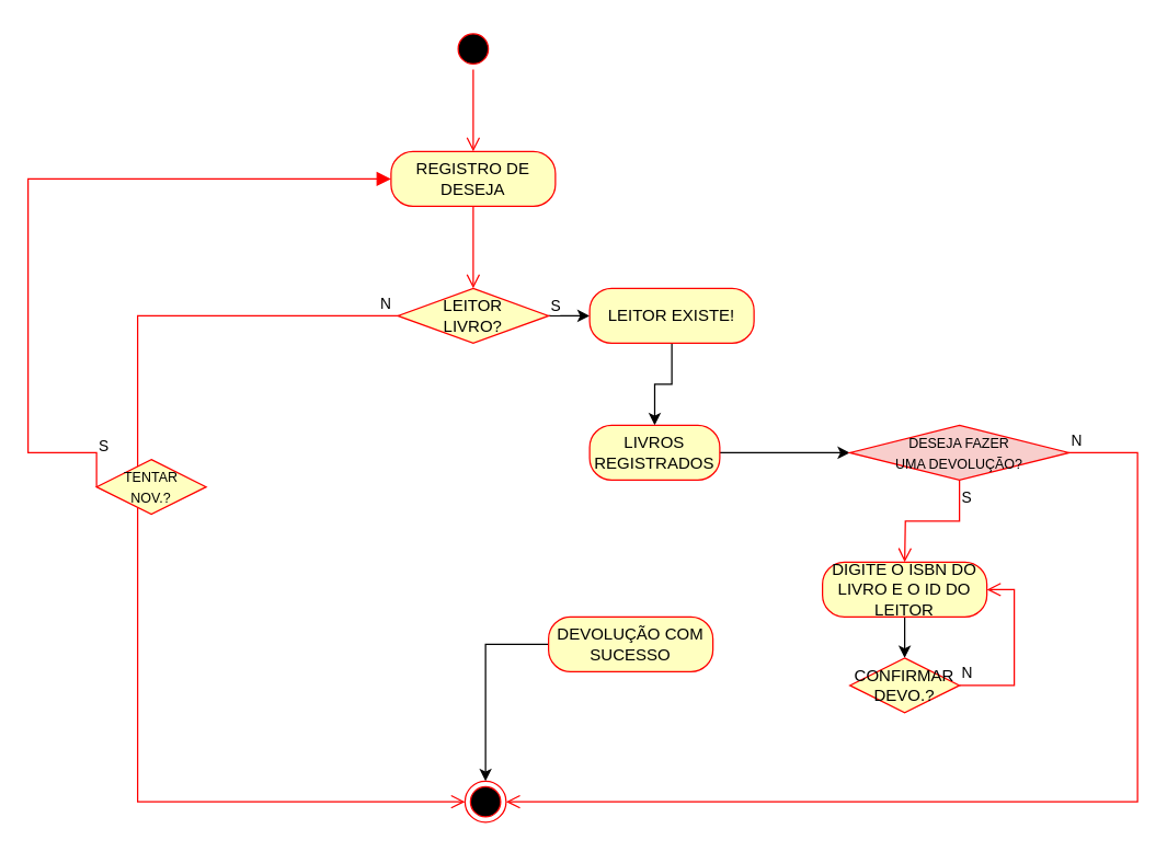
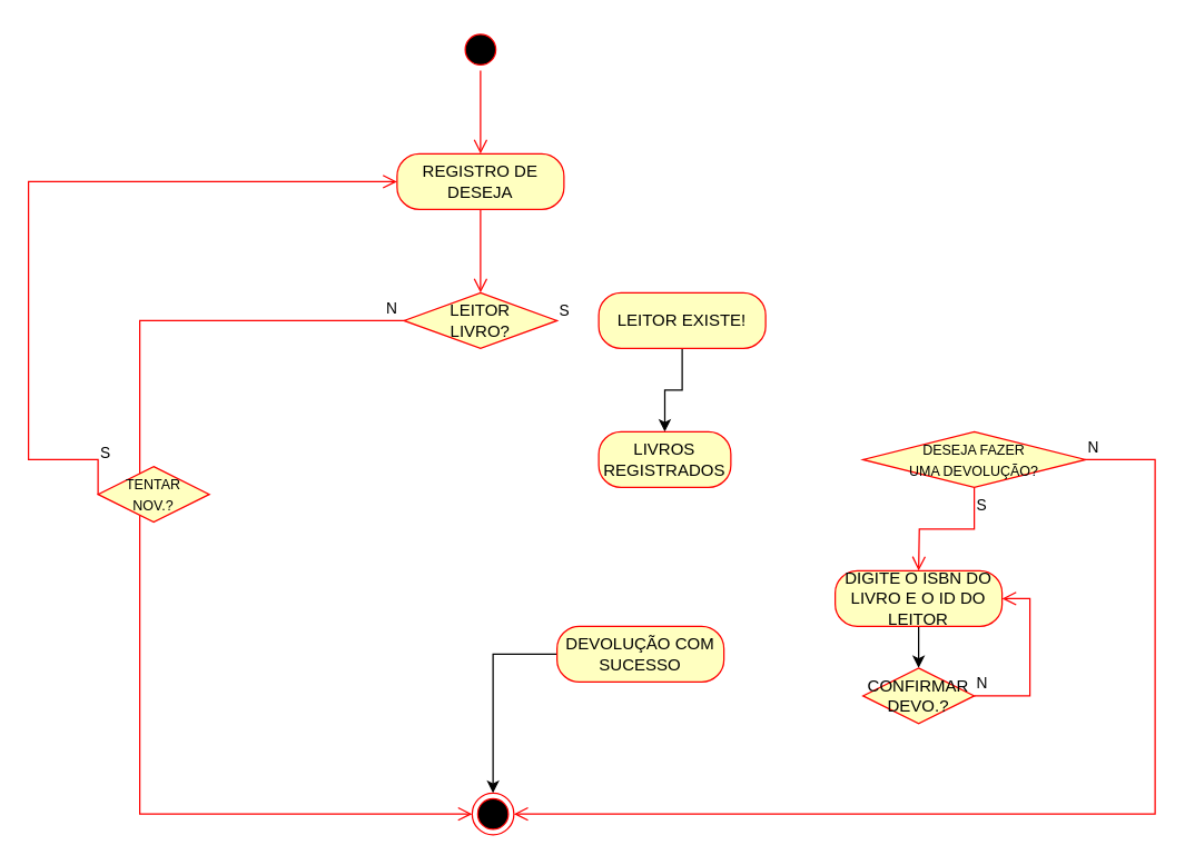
- <mxCell id="24" value="S" style="edgeStyle=orthogonalEdgeStyle;html=1;align=left;verticalAlign=bottom;endArrow=block;endSize=8;strokeColor=#ff0000;rounded=0;exitX=0;exitY=0.5;exitDx=0;exitDy=0;entryX=0;entryY=0.5;entryDx=0;entryDy=0;" parent="1" source="23" target="4" edge="1"><mxGeometry x="-0.921" relative="1" as="geometry"><mxPoint x="240" y="330" as="targetPoint" /><Array as="points"><mxPoint x="20" y="330" /><mxPoint x="20" y="130" /></Array><mxPoint as="offset" /></mxGeometry></mxCell>
+ <mxCell id="24" value="S" style="edgeStyle=orthogonalEdgeStyle;html=1;align=left;verticalAlign=bottom;endArrow=open;endSize=8;strokeColor=#ff0000;rounded=0;exitX=0;exitY=0.5;exitDx=0;exitDy=0;entryX=0;entryY=0.5;entryDx=0;entryDy=0;" parent="1" source="23" target="4" edge="1"><mxGeometry x="-0.921" relative="1" as="geometry"><mxPoint x="240" y="330" as="targetPoint" /><Array as="points"><mxPoint x="20" y="330" /><mxPoint x="20" y="130" /></Array><mxPoint as="offset" /></mxGeometry></mxCell>
- <mxCell id="6" value="" style="edgeStyle=orthogonalEdgeStyle;rounded=0;orthogonalLoop=1;jettySize=auto;html=1;" parent="1" source="7" target="13" edge="1"><mxGeometry relative="1" as="geometry" /></mxCell>
- <mxCell id="14" style="edgeStyle=orthogonalEdgeStyle;rounded=0;orthogonalLoop=1;jettySize=auto;html=1;entryX=0;entryY=0.5;entryDx=0;entryDy=0;" parent="1" source="15" target="16" edge="1"><mxGeometry relative="1" as="geometry" /></mxCell>
- <mxCell id="16" value="&lt;font style=&quot;font-size: 10px;&quot;&gt;DESEJA FAZER&lt;br&gt;UMA DEVOLUÇÃO?&lt;/font&gt;" style="rhombus;whiteSpace=wrap;html=1;fontColor=#000000;fillColor=#f8cecc;strokeColor=#ff0000;" parent="1" vertex="1"><mxGeometry x="620" y="310" width="160" height="40" as="geometry" /></mxCell>
+ <mxCell id="16" value="&lt;font style=&quot;font-size: 10px;&quot;&gt;DESEJA FAZER&lt;br&gt;UMA DEVOLUÇÃO?&lt;/font&gt;" style="rhombus;whiteSpace=wrap;html=1;fontColor=#000000;fillColor=#ffffc0;strokeColor=#ff0000;" parent="1" vertex="1"><mxGeometry x="620" y="310" width="160" height="40" as="geometry" /></mxCell>
